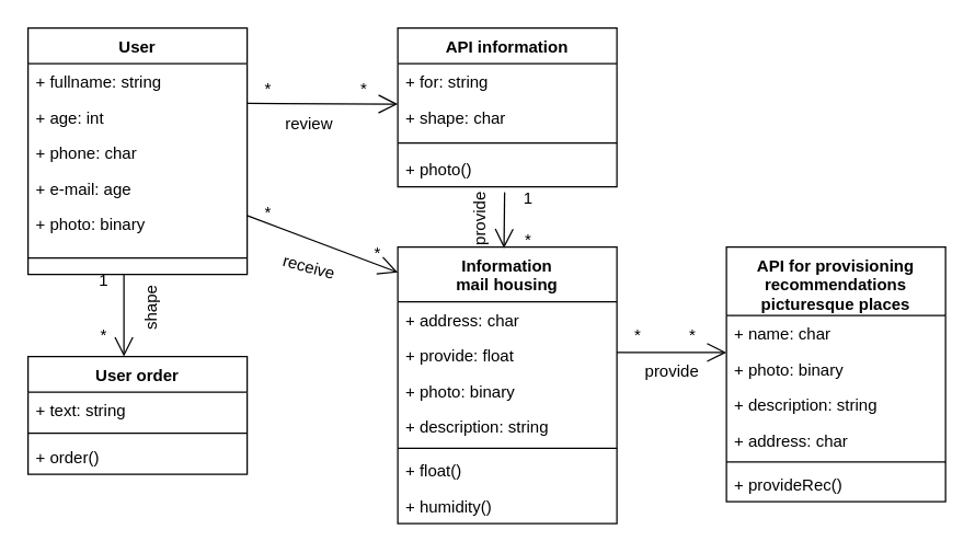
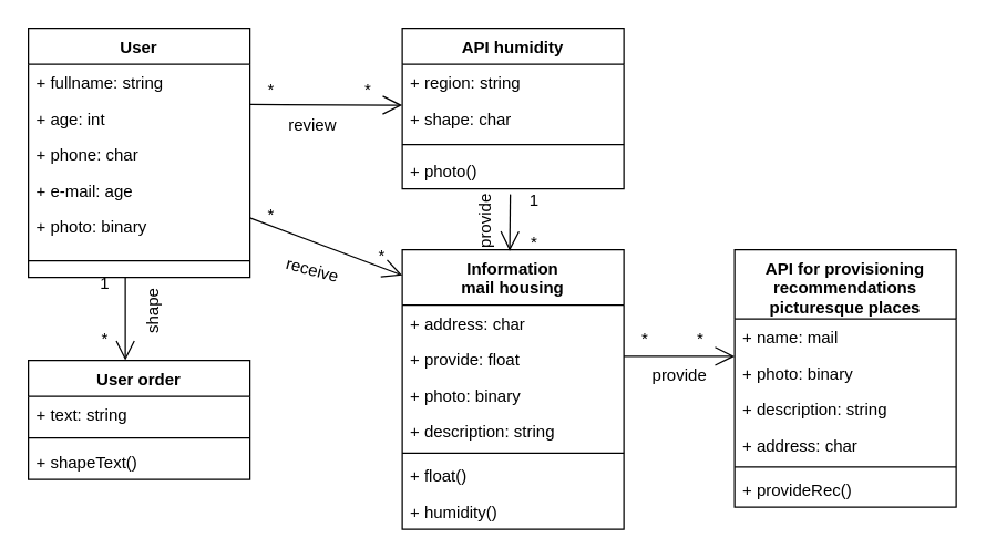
- <mxCell id="17" value="API information" style="swimlane;fontStyle=1;align=center;verticalAlign=top;childLayout=stackLayout;horizontal=1;startSize=26;horizontalStack=0;resizeParent=1;resizeParentMax=0;resizeLast=0;collapsible=1;marginBottom=0;" vertex="1" parent="1"><mxGeometry x="290" y="20" width="160" height="116" as="geometry" /></mxCell>
+ <mxCell id="17" value="API humidity" style="swimlane;fontStyle=1;align=center;verticalAlign=top;childLayout=stackLayout;horizontal=1;startSize=26;horizontalStack=0;resizeParent=1;resizeParentMax=0;resizeLast=0;collapsible=1;marginBottom=0;" vertex="1" parent="1"><mxGeometry x="290" y="20" width="160" height="116" as="geometry" /></mxCell>
- <mxCell id="18" value="+ for: string" style="text;strokeColor=none;fillColor=none;align=left;verticalAlign=top;spacingLeft=4;spacingRight=4;overflow=hidden;rotatable=0;points=[[0,0.5],[1,0.5]];portConstraint=eastwest;" vertex="1" parent="17"><mxGeometry y="26" width="160" height="26" as="geometry" /></mxCell>
+ <mxCell id="18" value="+ region: string" style="text;strokeColor=none;fillColor=none;align=left;verticalAlign=top;spacingLeft=4;spacingRight=4;overflow=hidden;rotatable=0;points=[[0,0.5],[1,0.5]];portConstraint=eastwest;" vertex="1" parent="17"><mxGeometry y="26" width="160" height="26" as="geometry" /></mxCell>
- <mxCell id="43" value="+ name: char" style="text;strokeColor=none;fillColor=none;align=left;verticalAlign=top;spacingLeft=4;spacingRight=4;overflow=hidden;rotatable=0;points=[[0,0.5],[1,0.5]];portConstraint=eastwest;" vertex="1" parent="42"><mxGeometry y="50" width="160" height="26" as="geometry" /></mxCell>
+ <mxCell id="43" value="+ name: mail" style="text;strokeColor=none;fillColor=none;align=left;verticalAlign=top;spacingLeft=4;spacingRight=4;overflow=hidden;rotatable=0;points=[[0,0.5],[1,0.5]];portConstraint=eastwest;" vertex="1" parent="42"><mxGeometry y="50" width="160" height="26" as="geometry" /></mxCell>
- <mxCell id="12" value="+ order()" style="text;strokeColor=none;fillColor=none;align=left;verticalAlign=top;spacingLeft=4;spacingRight=4;overflow=hidden;rotatable=0;points=[[0,0.5],[1,0.5]];portConstraint=eastwest;" vertex="1" parent="9"><mxGeometry y="60" width="160" height="26" as="geometry" /></mxCell>
+ <mxCell id="12" value="+ shapeText()" style="text;strokeColor=none;fillColor=none;align=left;verticalAlign=top;spacingLeft=4;spacingRight=4;overflow=hidden;rotatable=0;points=[[0,0.5],[1,0.5]];portConstraint=eastwest;" vertex="1" parent="9"><mxGeometry y="60" width="160" height="26" as="geometry" /></mxCell>
